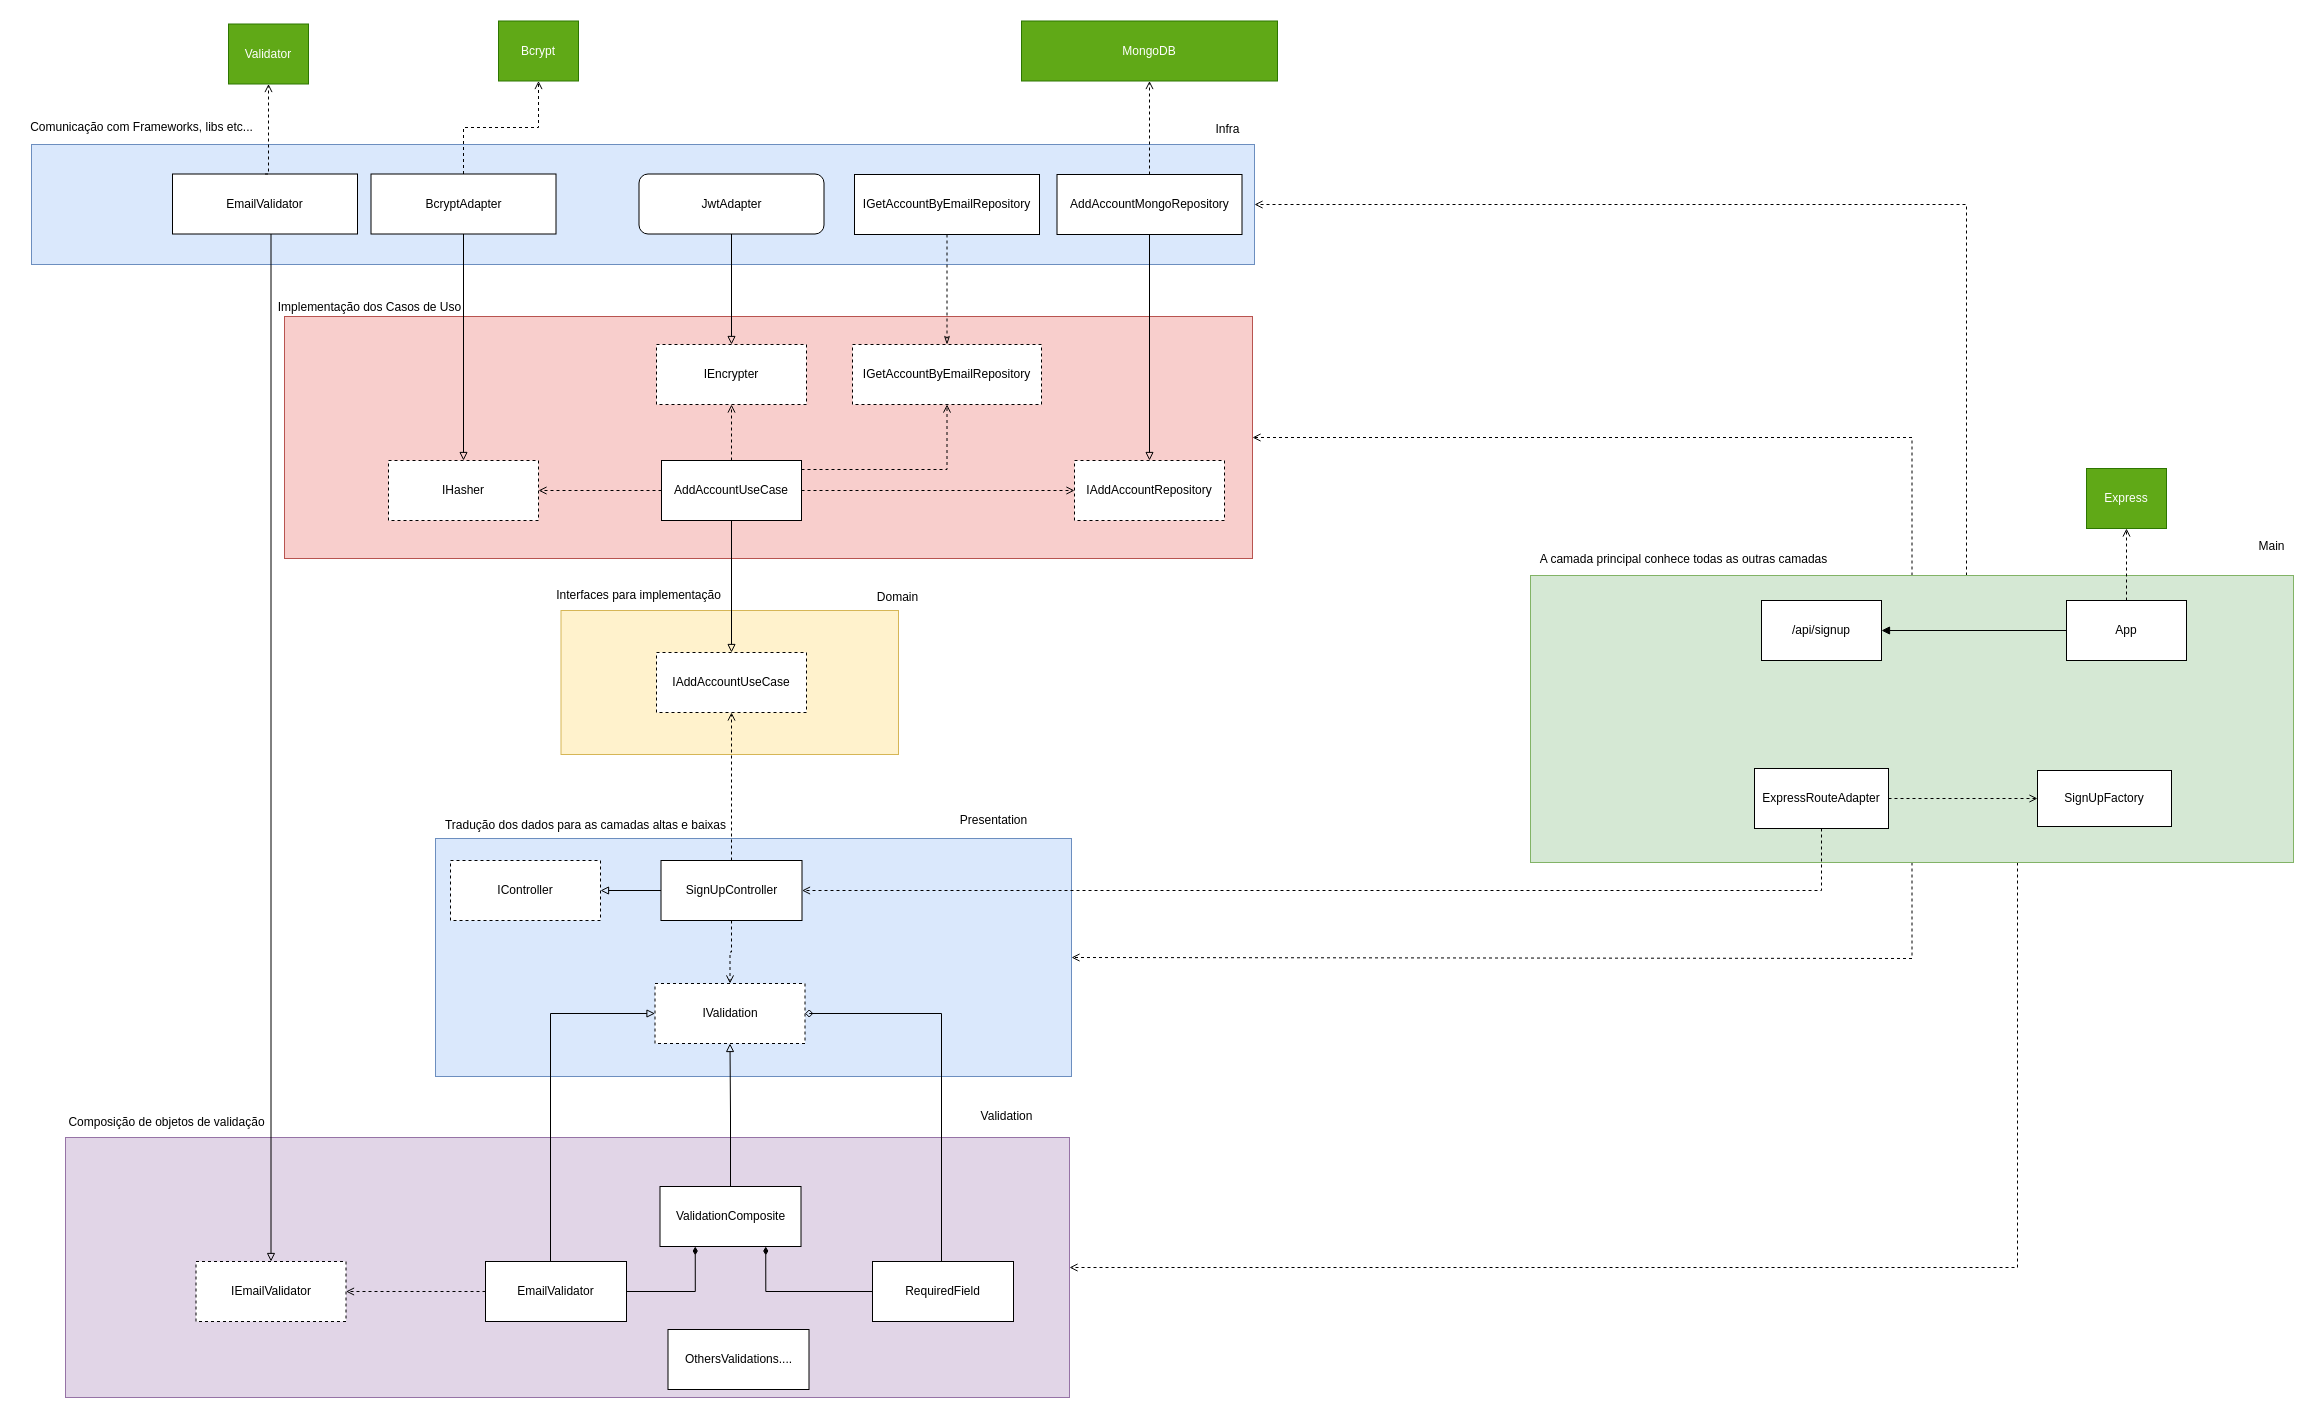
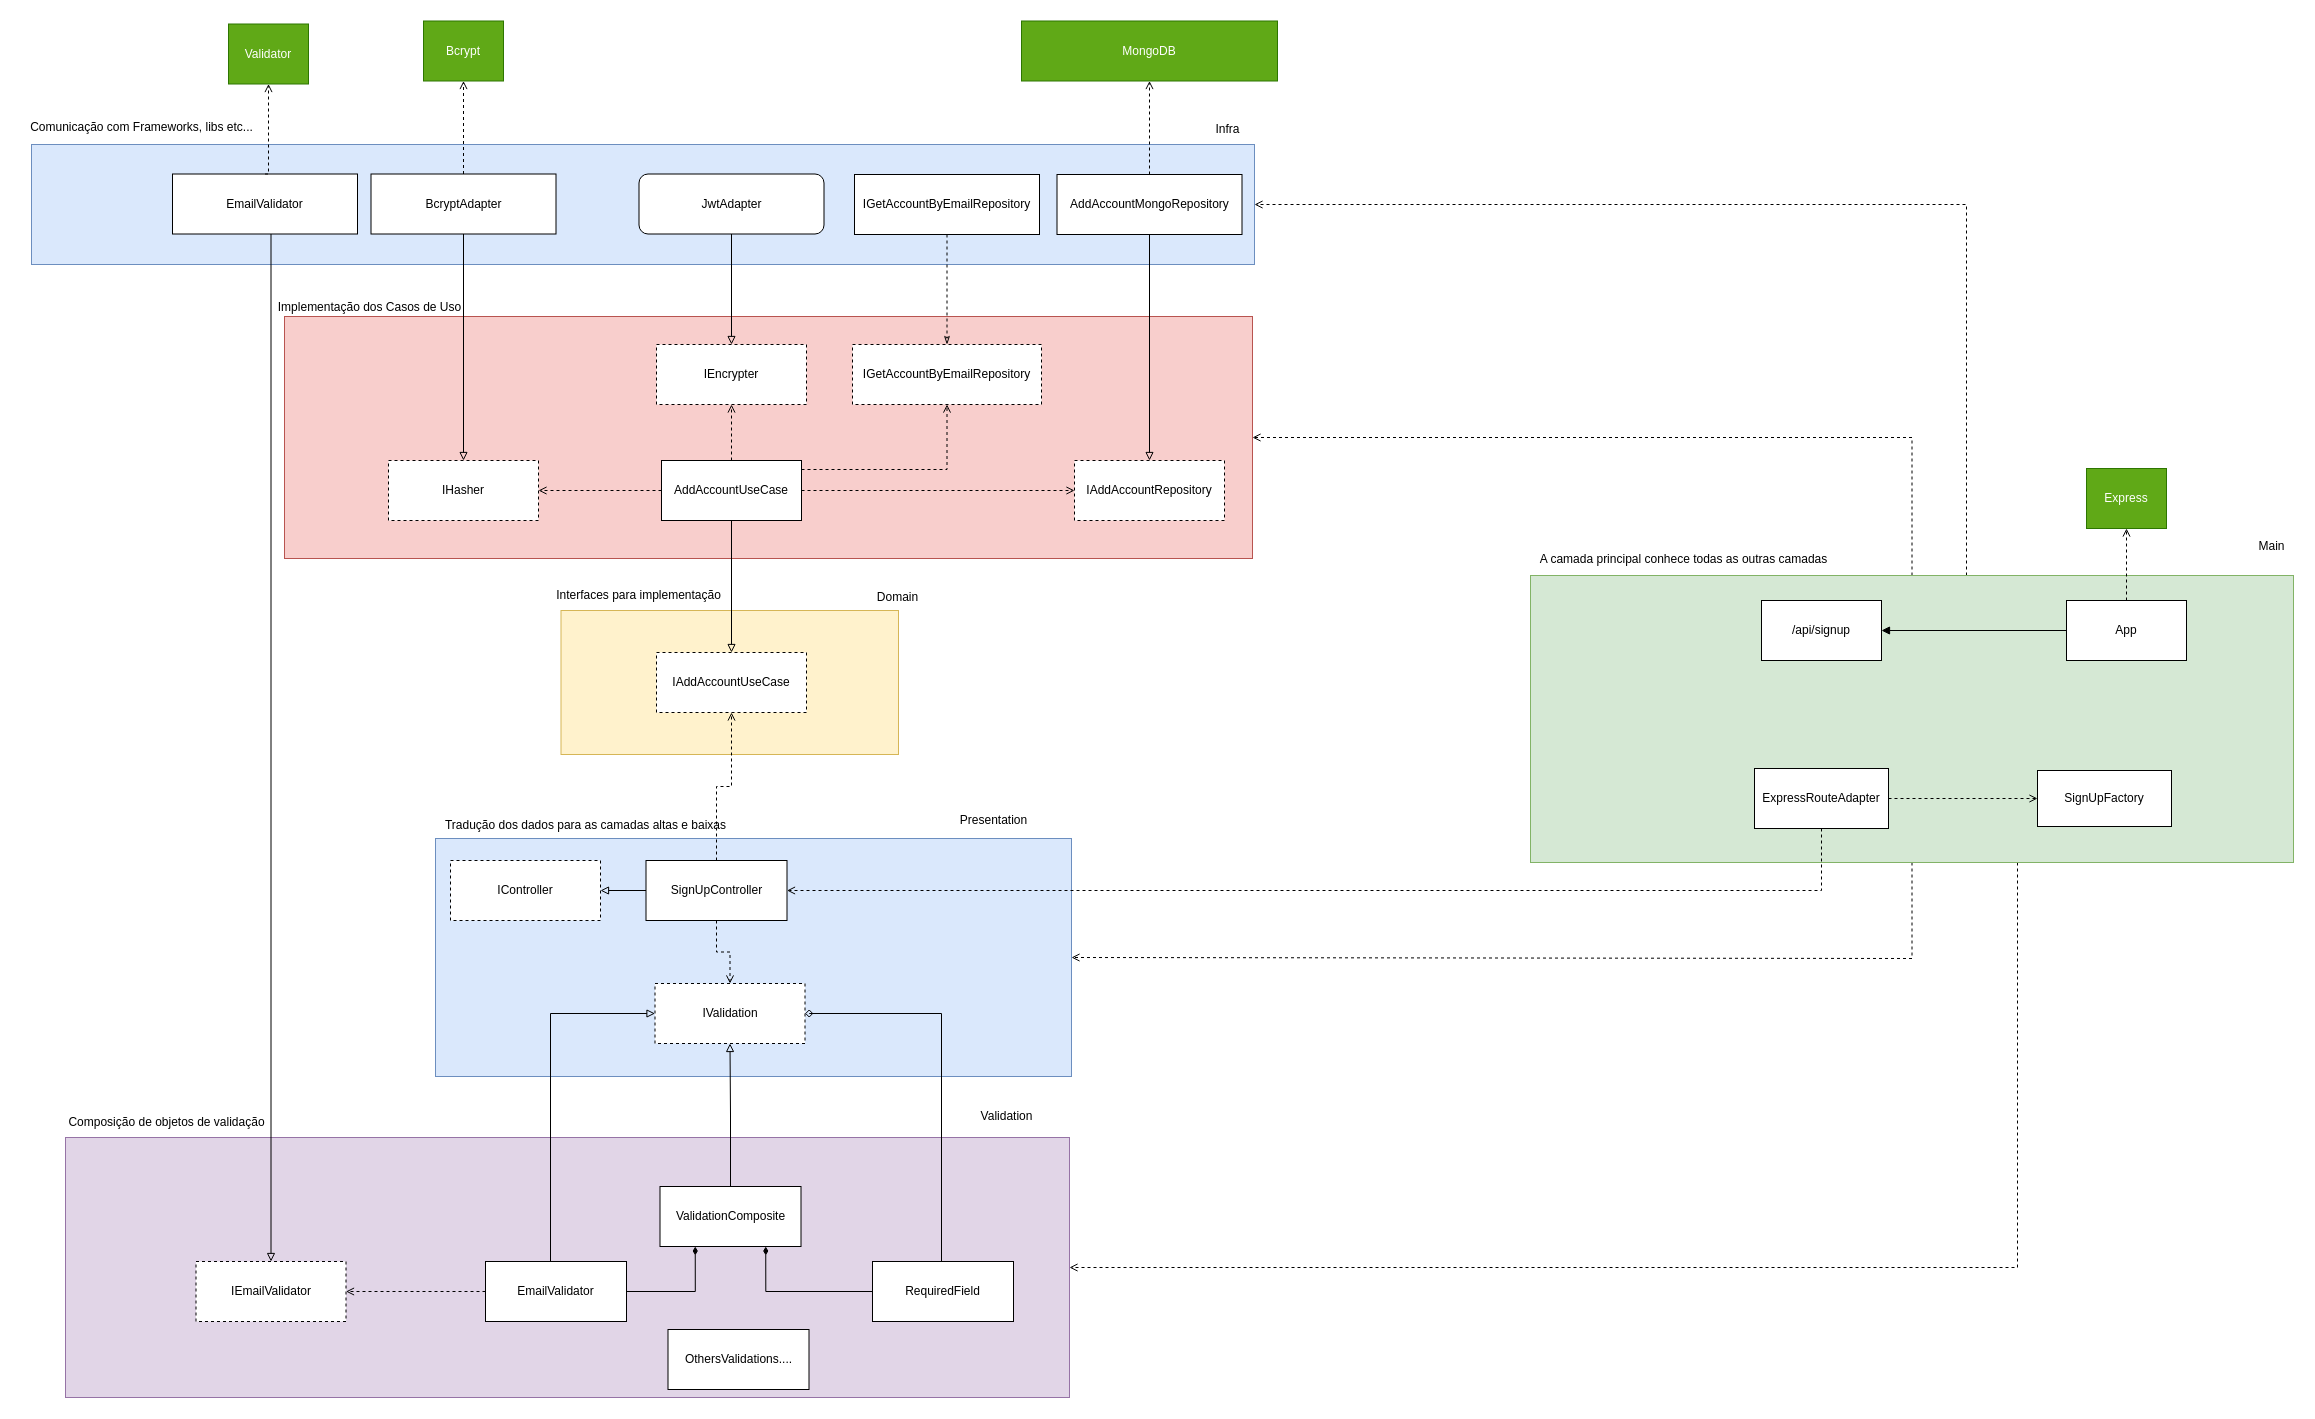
- <mxCell id="21" value="Bcrypt" style="rounded=0;whiteSpace=wrap;html=1;fillColor=#60a917;fontColor=#ffffff;strokeColor=#2D7600;" parent="1" vertex="1"><mxGeometry x="498" y="20.5" width="80" height="60" as="geometry" /></mxCell>
+ <mxCell id="21" value="Bcrypt" style="rounded=0;whiteSpace=wrap;html=1;fillColor=#60a917;fontColor=#ffffff;strokeColor=#2D7600;" parent="1" vertex="1"><mxGeometry x="423" y="20.5" width="80" height="60" as="geometry" /></mxCell>
- <mxCell id="27" value="SignUpController" style="rounded=0;whiteSpace=wrap;html=1;" parent="1" vertex="1"><mxGeometry x="660.5" y="860" width="141" height="60" as="geometry" /></mxCell>
+ <mxCell id="27" value="SignUpController" style="rounded=0;whiteSpace=wrap;html=1;" parent="1" vertex="1"><mxGeometry x="645.5" y="860" width="141" height="60" as="geometry" /></mxCell>
